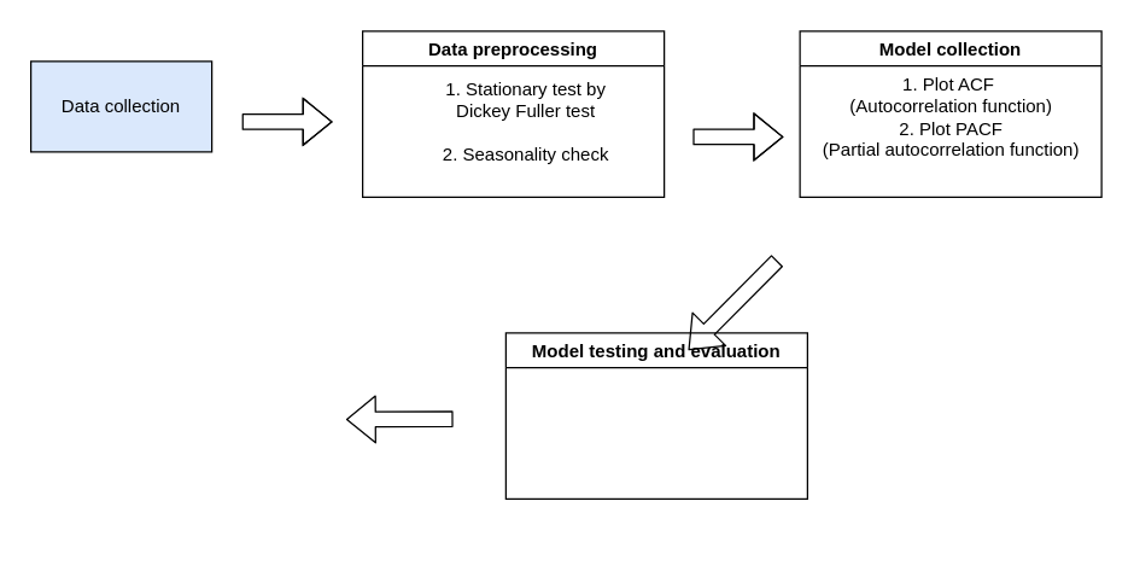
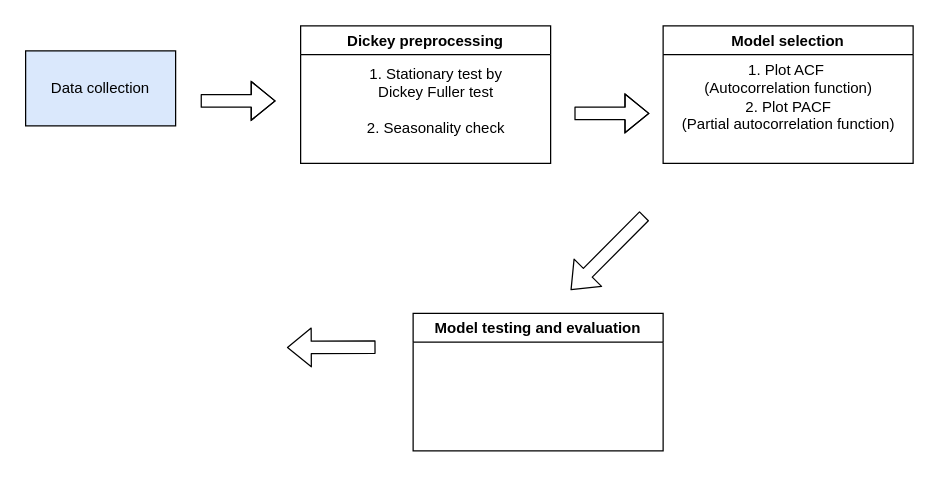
- <mxCell id="2" value="Data preprocessing" style="swimlane;" vertex="1" parent="1"><mxGeometry x="240" y="20" width="200" height="110" as="geometry" /></mxCell>
+ <mxCell id="2" value="Dickey preprocessing" style="swimlane;" vertex="1" parent="1"><mxGeometry x="240" y="20" width="200" height="110" as="geometry" /></mxCell>
- <mxCell id="3" value="Model collection" style="swimlane;" vertex="1" parent="1"><mxGeometry x="530" y="20" width="200" height="110" as="geometry" /></mxCell>
+ <mxCell id="3" value="Model selection" style="swimlane;" vertex="1" parent="1"><mxGeometry x="530" y="20" width="200" height="110" as="geometry" /></mxCell>
- <mxCell id="9" value="Model testing and evaluation" style="swimlane;" vertex="1" parent="1"><mxGeometry x="335" y="220" width="200" height="110" as="geometry" /></mxCell>
+ <mxCell id="9" value="Model testing and evaluation" style="swimlane;" vertex="1" parent="1"><mxGeometry x="330" y="250" width="200" height="110" as="geometry" /></mxCell>
